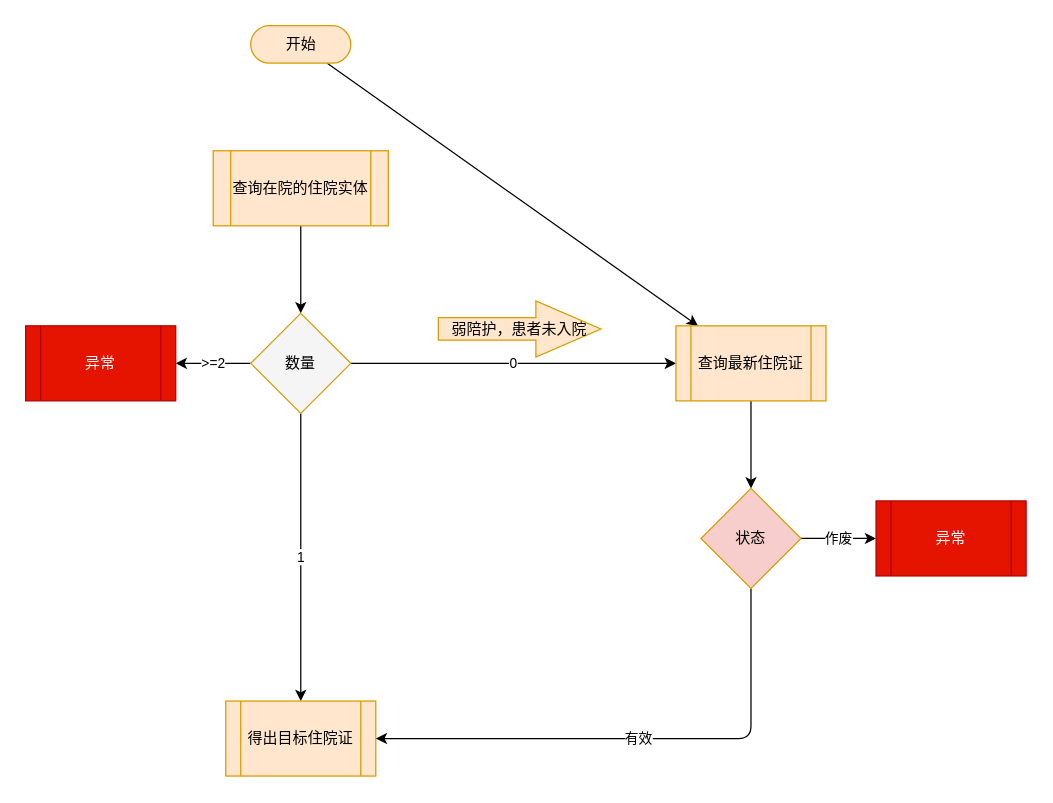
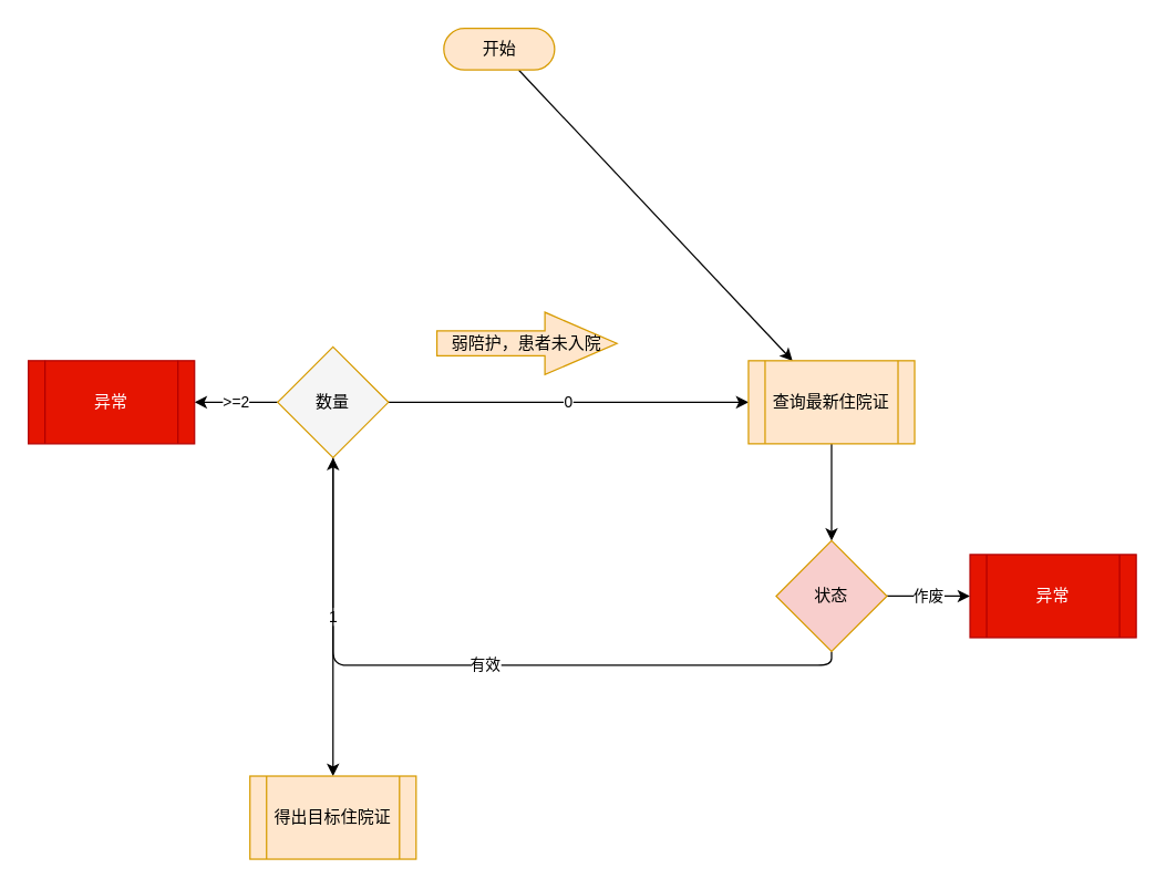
- <mxCell id="3" value="开始" style="html=1;dashed=0;whitespace=wrap;shape=mxgraph.dfd.start;fillColor=#ffe6cc;strokeColor=#d79b00;" vertex="1" parent="1"><mxGeometry x="200" y="20" width="80" height="30" as="geometry" /></mxCell>
+ <mxCell id="3" value="开始" style="html=1;dashed=0;whitespace=wrap;shape=mxgraph.dfd.start;fillColor=#ffe6cc;strokeColor=#d79b00;" vertex="1" parent="1"><mxGeometry x="320" y="20" width="80" height="30" as="geometry" /></mxCell>
- <mxCell id="5" value="查询在院的住院实体" style="shape=process;whiteSpace=wrap;html=1;backgroundOutline=1;dashed=0;strokeColor=#d79b00;fillColor=#ffe6cc;" vertex="1" parent="1"><mxGeometry x="170" y="120" width="140" height="60" as="geometry" /></mxCell>
- <mxCell id="4" value="" style="edgeStyle=orthogonalEdgeStyle;html=1;" edge="1" parent="1" source="5" target="9"><mxGeometry relative="1" as="geometry" /></mxCell>
- <mxCell id="13" value="&lt;span&gt;弱陪护，患者未入院&lt;/span&gt;" style="shape=singleArrow;whiteSpace=wrap;html=1;arrowWidth=0.4;arrowSize=0.4;dashed=0;strokeColor=#d79b00;fillColor=#ffe6cc;" vertex="1" parent="1"><mxGeometry x="350" y="240" width="130" height="45" as="geometry" /></mxCell>
+ <mxCell id="13" value="&lt;span&gt;弱陪护，患者未入院&lt;/span&gt;" style="shape=singleArrow;whiteSpace=wrap;html=1;arrowWidth=0.4;arrowSize=0.4;dashed=0;strokeColor=#d79b00;fillColor=#ffe6cc;" vertex="1" parent="1"><mxGeometry x="315" y="225" width="130" height="45" as="geometry" /></mxCell>
- <mxCell id="16" value="有效" style="edgeStyle=orthogonalEdgeStyle;html=1;exitX=0.5;exitY=1;exitDx=0;exitDy=0;entryX=1;entryY=0.5;entryDx=0;entryDy=0;" edge="1" parent="1" source="17" target="14"><mxGeometry relative="1" as="geometry" /></mxCell>
+ <mxCell id="16" value="有效" style="edgeStyle=orthogonalEdgeStyle;html=1;exitX=0.5;exitY=1;exitDx=0;exitDy=0;" edge="1" parent="1" source="17" target="9"><mxGeometry relative="1" as="geometry" /></mxCell>
